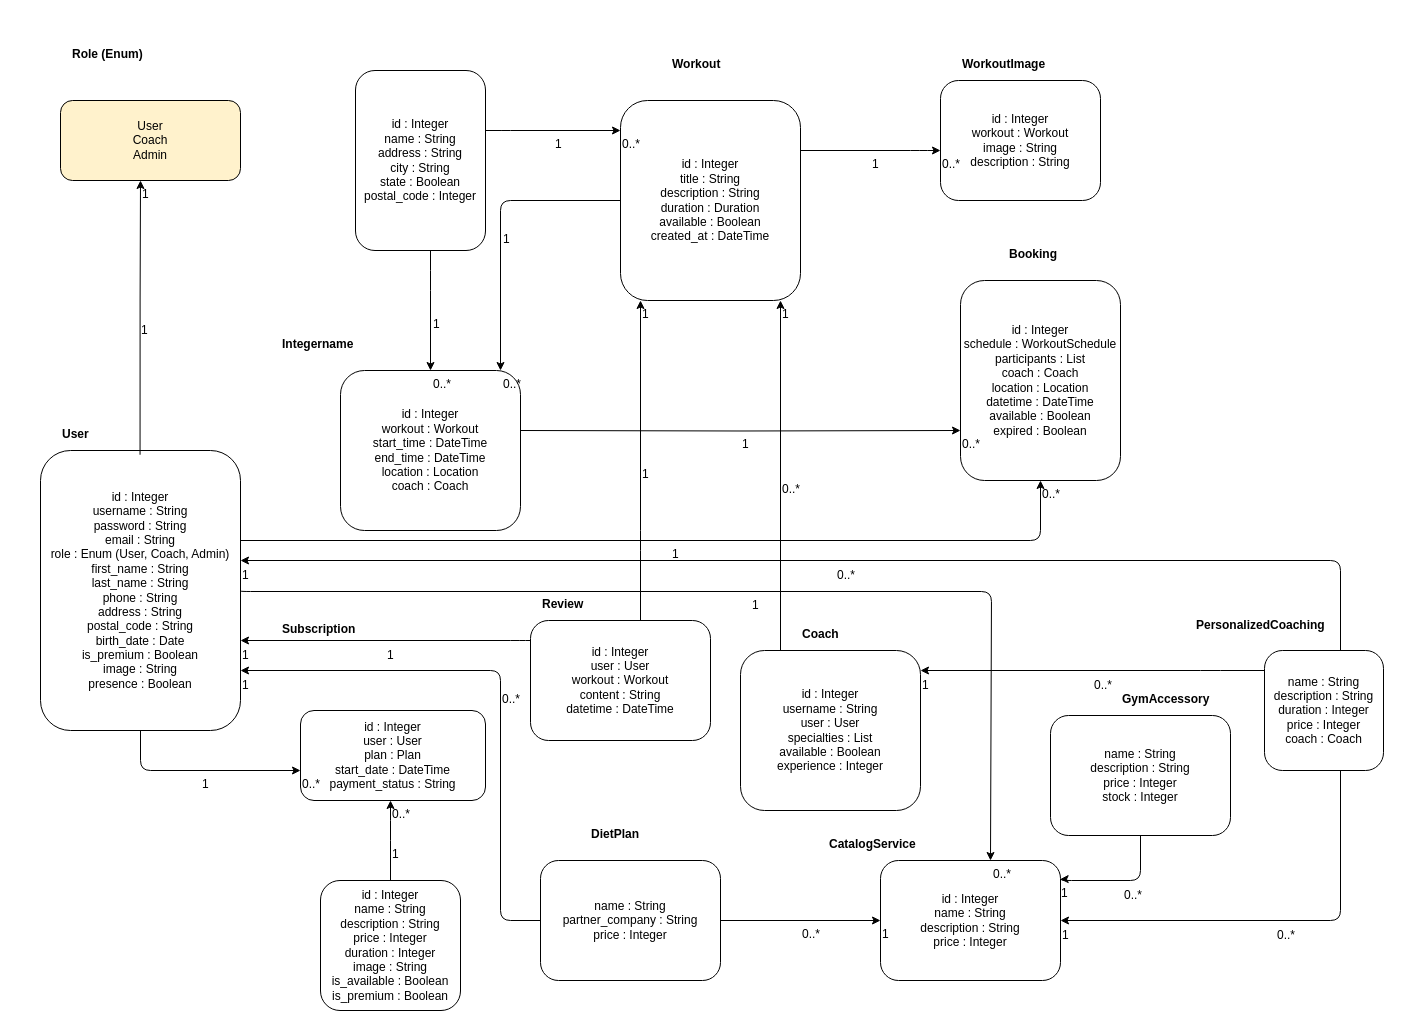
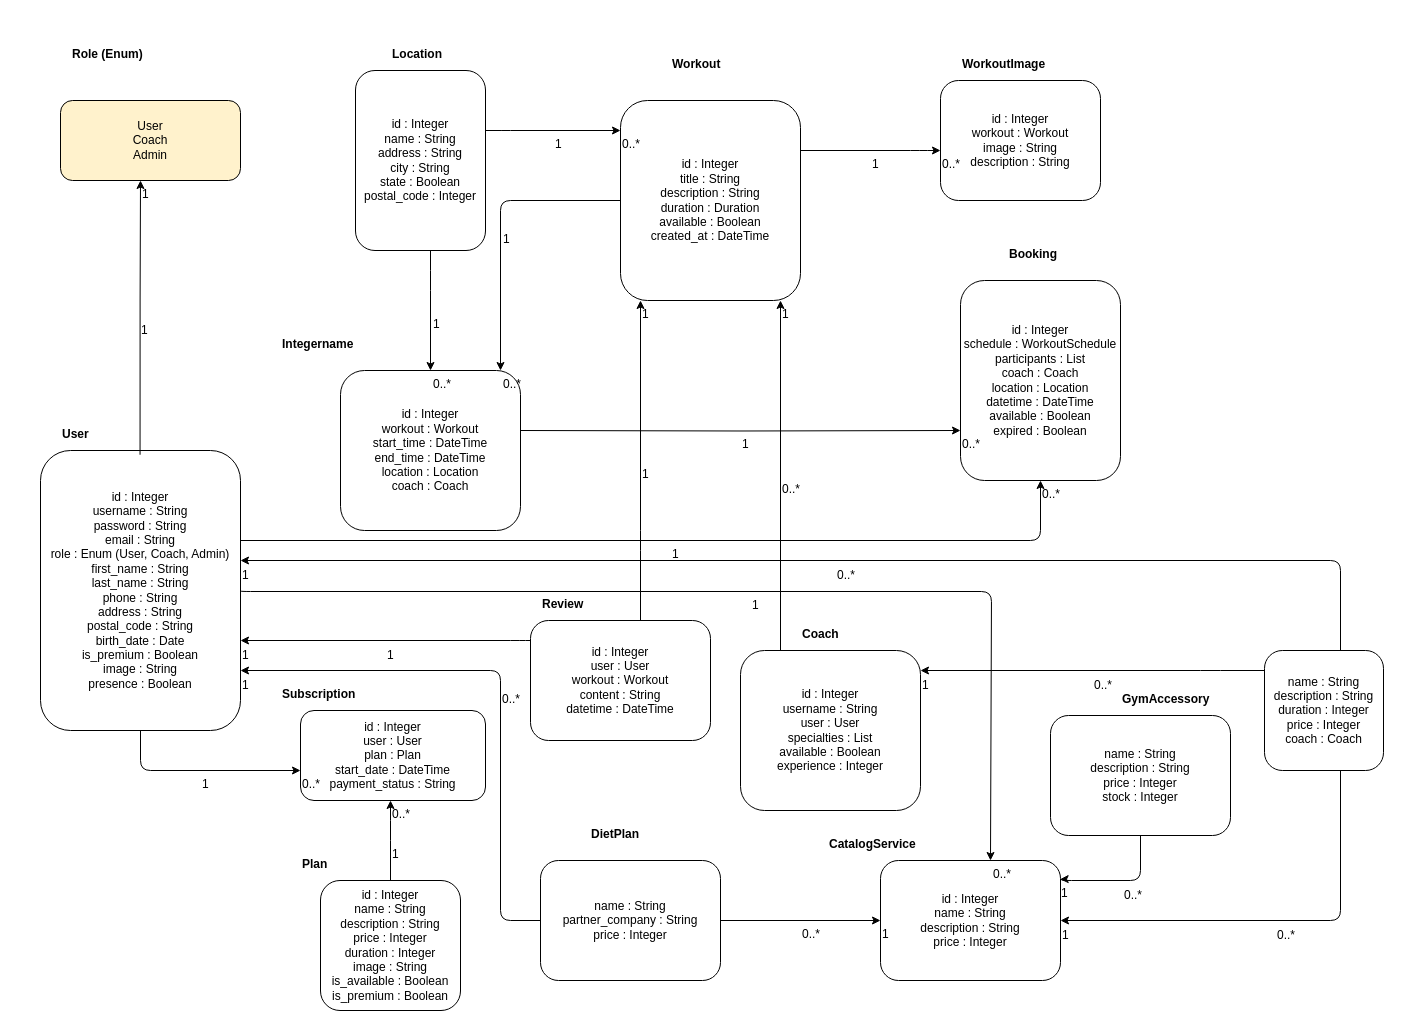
+ <mxCell id="4" value="Location" style="text;html=1;whiteSpace=wrap;fontStyle=1;" vertex="1" parent="1"><mxGeometry x="390" y="40" width="180" height="30" as="geometry" /></mxCell>
- <mxCell id="28" value="PersonalizedCoaching" style="text;html=1;whiteSpace=wrap;fontStyle=1;" vertex="1" parent="1"><mxGeometry x="1194" y="611" width="180" height="30" as="geometry" /></mxCell>
- <mxCell id="18" value="Subscription" style="text;html=1;whiteSpace=wrap;fontStyle=1;" vertex="1" parent="1"><mxGeometry x="280" y="615" width="180" height="30" as="geometry" /></mxCell>
+ <mxCell id="18" value="Subscription" style="text;html=1;whiteSpace=wrap;fontStyle=1;" vertex="1" parent="1"><mxGeometry x="280" y="680" width="180" height="30" as="geometry" /></mxCell>
+ <mxCell id="16" value="Plan" style="text;html=1;whiteSpace=wrap;fontStyle=1;" vertex="1" parent="1"><mxGeometry x="300" y="850" width="180" height="30" as="geometry" /></mxCell>
